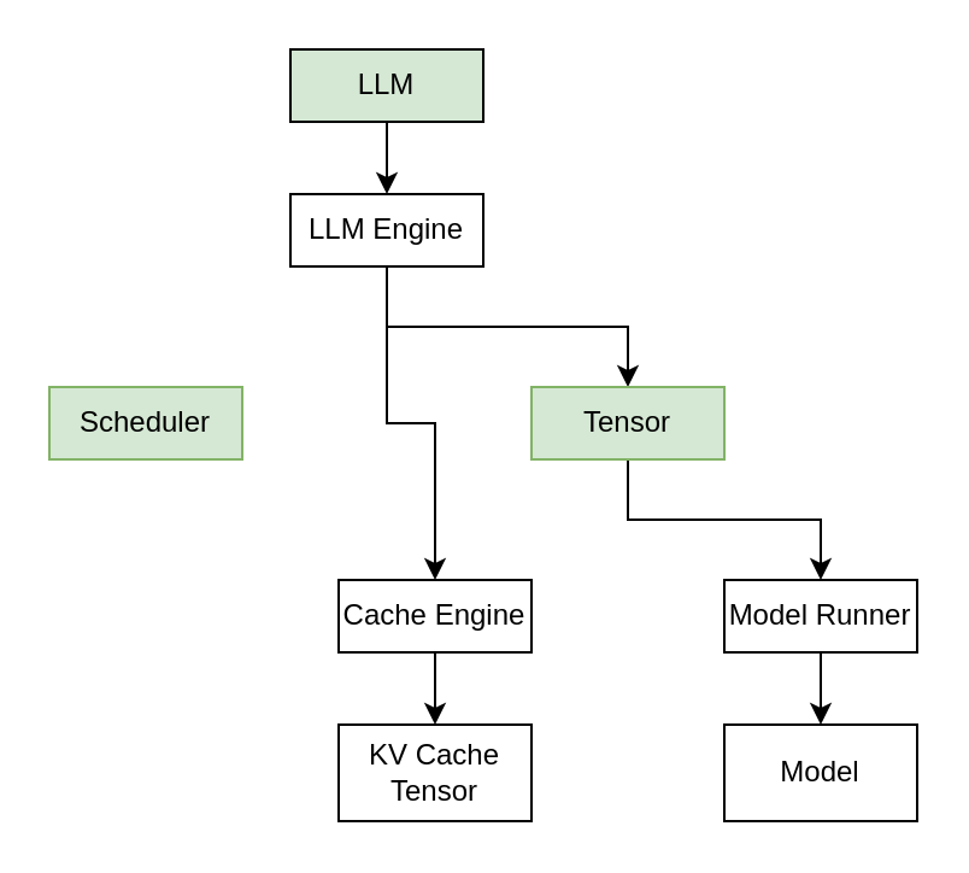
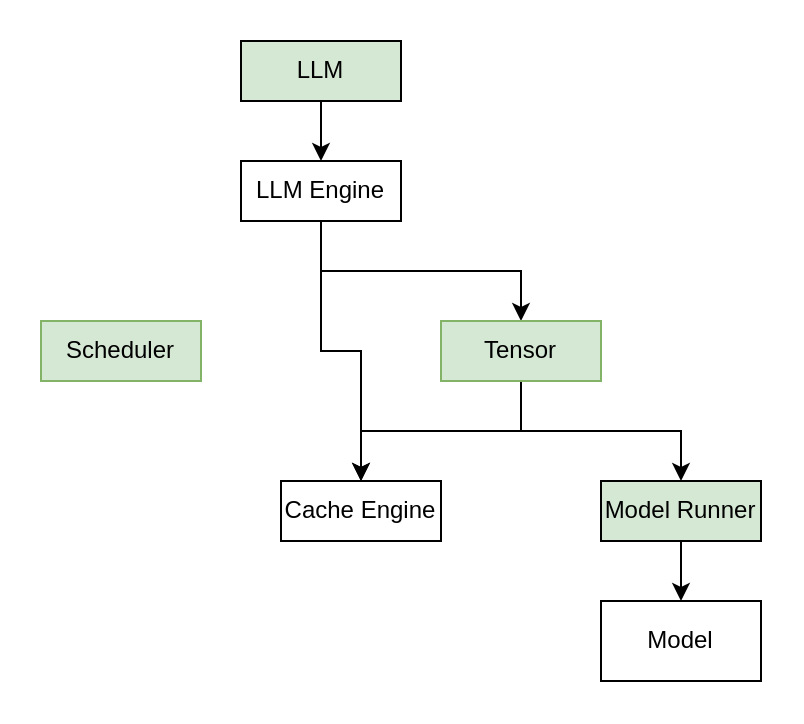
+ <mxCell id="8" style="edgeStyle=orthogonalEdgeStyle;rounded=0;orthogonalLoop=1;jettySize=auto;html=1;exitX=0.5;exitY=1;exitDx=0;exitDy=0;entryX=0.5;entryY=0;entryDx=0;entryDy=0;" edge="1" parent="1" source="10" target="11"><mxGeometry relative="1" as="geometry" /></mxCell>
- <mxCell id="12" value="Model Runner" style="rounded=0;whiteSpace=wrap;html=1;" vertex="1" parent="1"><mxGeometry x="300" y="240" width="80" height="30" as="geometry" /></mxCell>
+ <mxCell id="12" value="Model Runner" style="rounded=0;whiteSpace=wrap;html=1;fillColor=#d5e8d4;" vertex="1" parent="1"><mxGeometry x="300" y="240" width="80" height="30" as="geometry" /></mxCell>
- <mxCell id="13" value="" style="endArrow=classic;html=1;rounded=0;exitX=0.5;exitY=1;exitDx=0;exitDy=0;entryX=0.5;entryY=0;entryDx=0;entryDy=0;" edge="1" parent="1" source="11" target="14"><mxGeometry width="50" height="50" relative="1" as="geometry"><mxPoint x="160" y="290" as="sourcePoint" /><mxPoint x="180" y="320" as="targetPoint" /></mxGeometry></mxCell>
- <mxCell id="14" value="KV Cache Tensor" style="rounded=0;whiteSpace=wrap;html=1;" vertex="1" parent="1"><mxGeometry x="140" y="300" width="80" height="40" as="geometry" /></mxCell>
